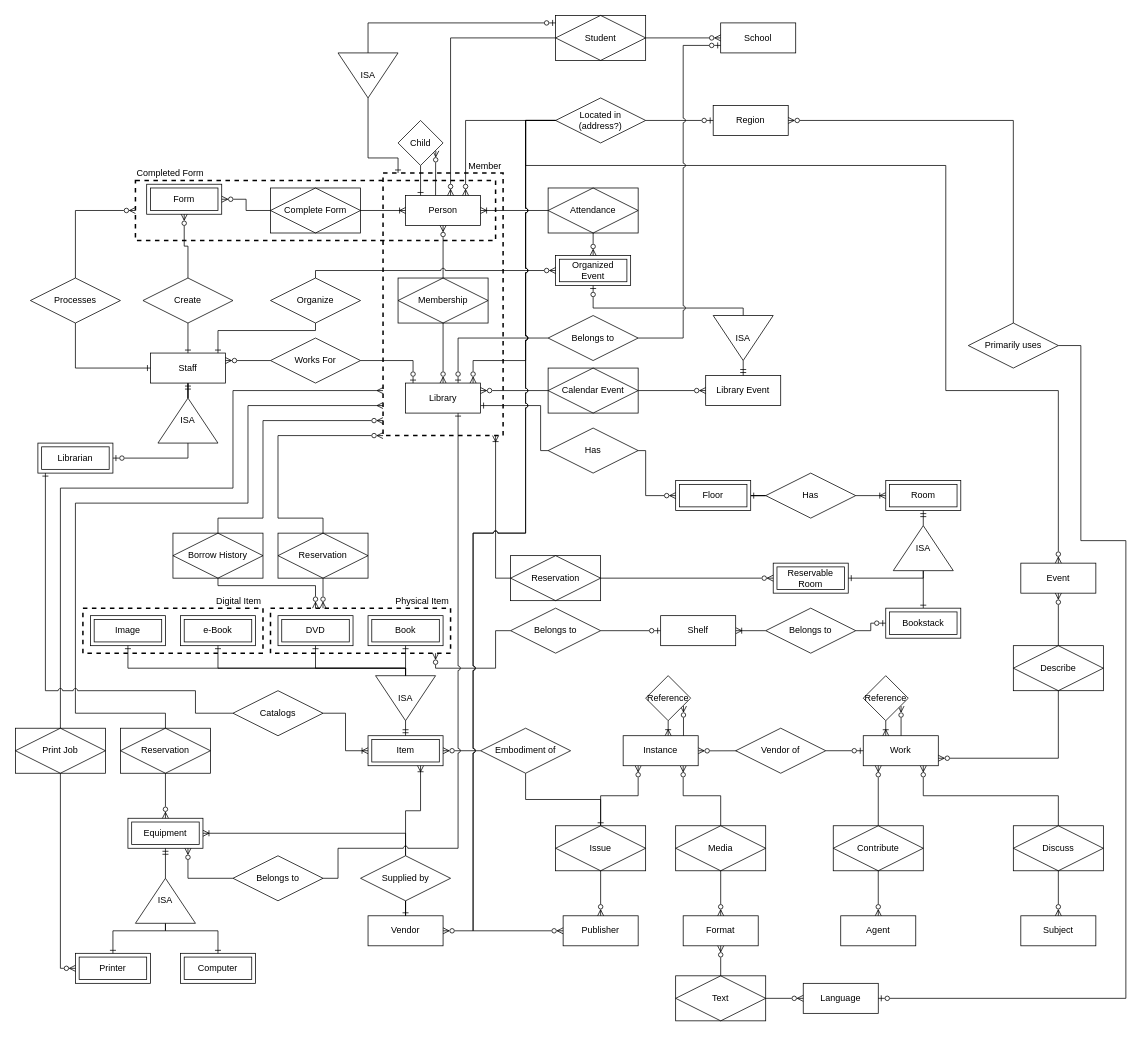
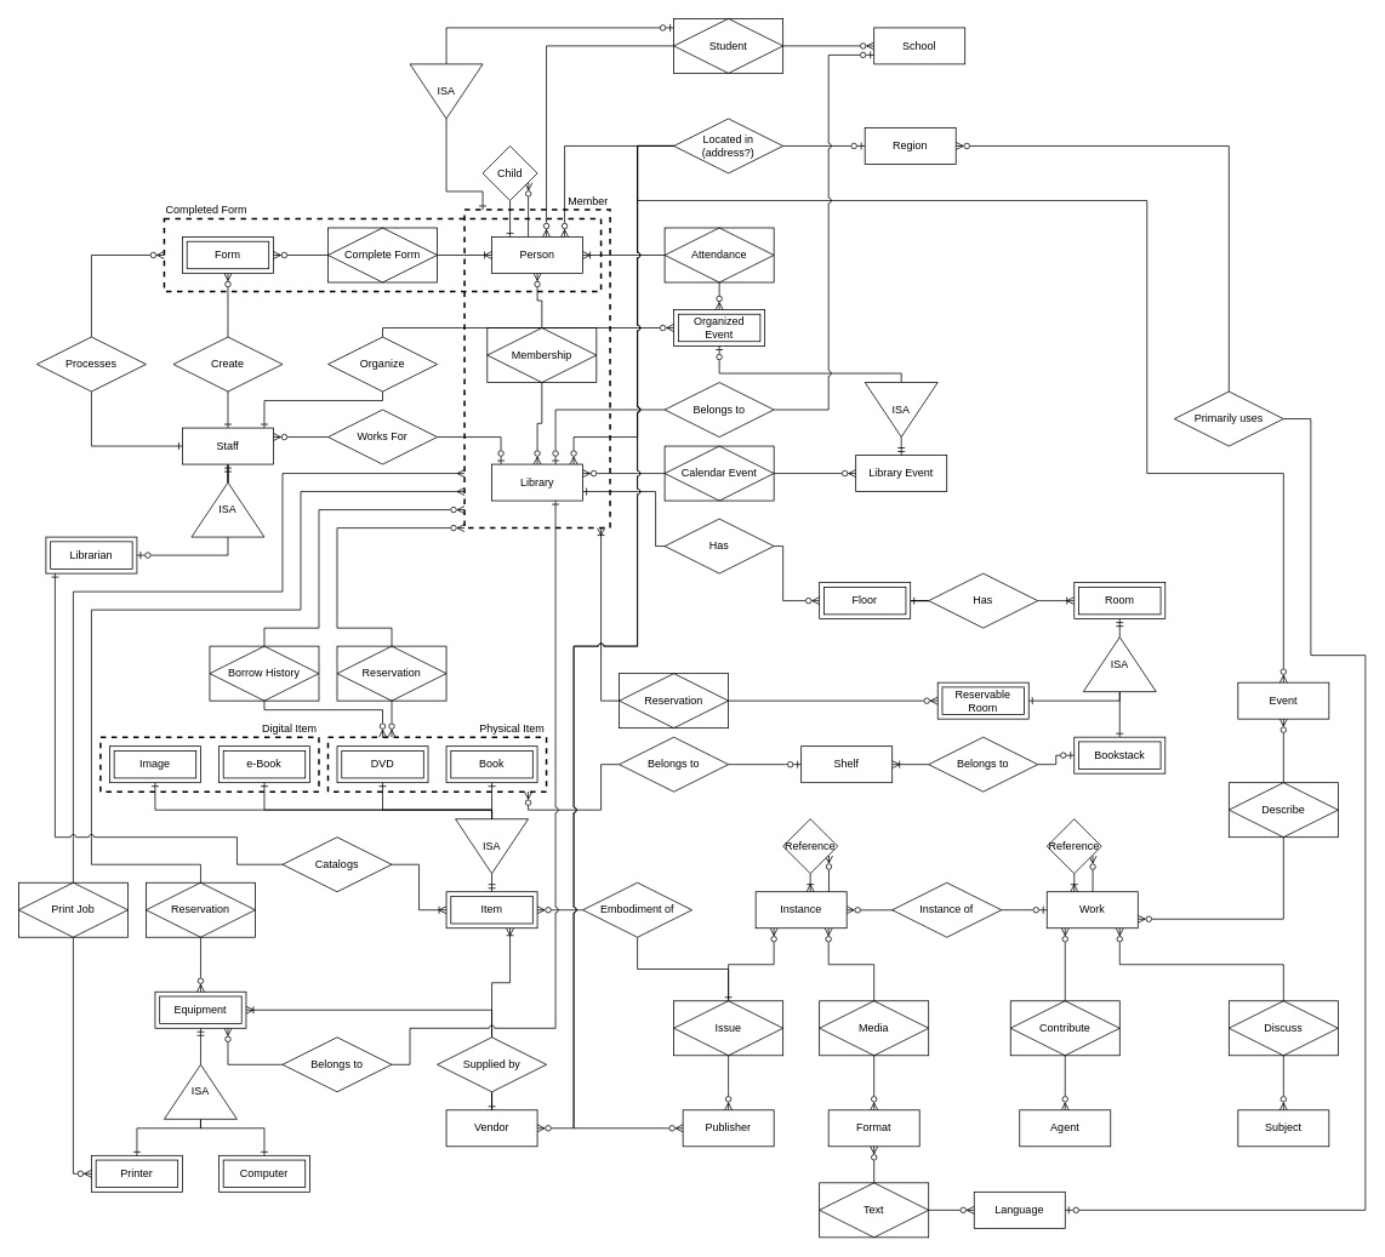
- <mxCell id="99" value="Form" style="shape=ext;margin=3;double=1;whiteSpace=wrap;html=1;align=center;" parent="1" vertex="1"><mxGeometry x="195" y="245" width="100" height="40" as="geometry" /></mxCell>
+ <mxCell id="99" value="Form" style="shape=ext;margin=3;double=1;whiteSpace=wrap;html=1;align=center;" parent="1" vertex="1"><mxGeometry x="200" y="260" width="100" height="40" as="geometry" /></mxCell>
- <mxCell id="54" value="Membership" style="shape=associativeEntity;whiteSpace=wrap;html=1;align=center;" parent="1" vertex="1"><mxGeometry x="530" y="370" width="120" height="60" as="geometry" /></mxCell>
+ <mxCell id="54" value="Membership" style="shape=associativeEntity;whiteSpace=wrap;html=1;align=center;" parent="1" vertex="1"><mxGeometry x="535" y="360" width="120" height="60" as="geometry" /></mxCell>
- <mxCell id="59" value="Vendor of" style="shape=rhombus;perimeter=rhombusPerimeter;whiteSpace=wrap;html=1;align=center;" parent="1" vertex="1"><mxGeometry x="980" y="970" width="120" height="60" as="geometry" /></mxCell>
+ <mxCell id="59" value="Instance of" style="shape=rhombus;perimeter=rhombusPerimeter;whiteSpace=wrap;html=1;align=center;" parent="1" vertex="1"><mxGeometry x="980" y="970" width="120" height="60" as="geometry" /></mxCell>
